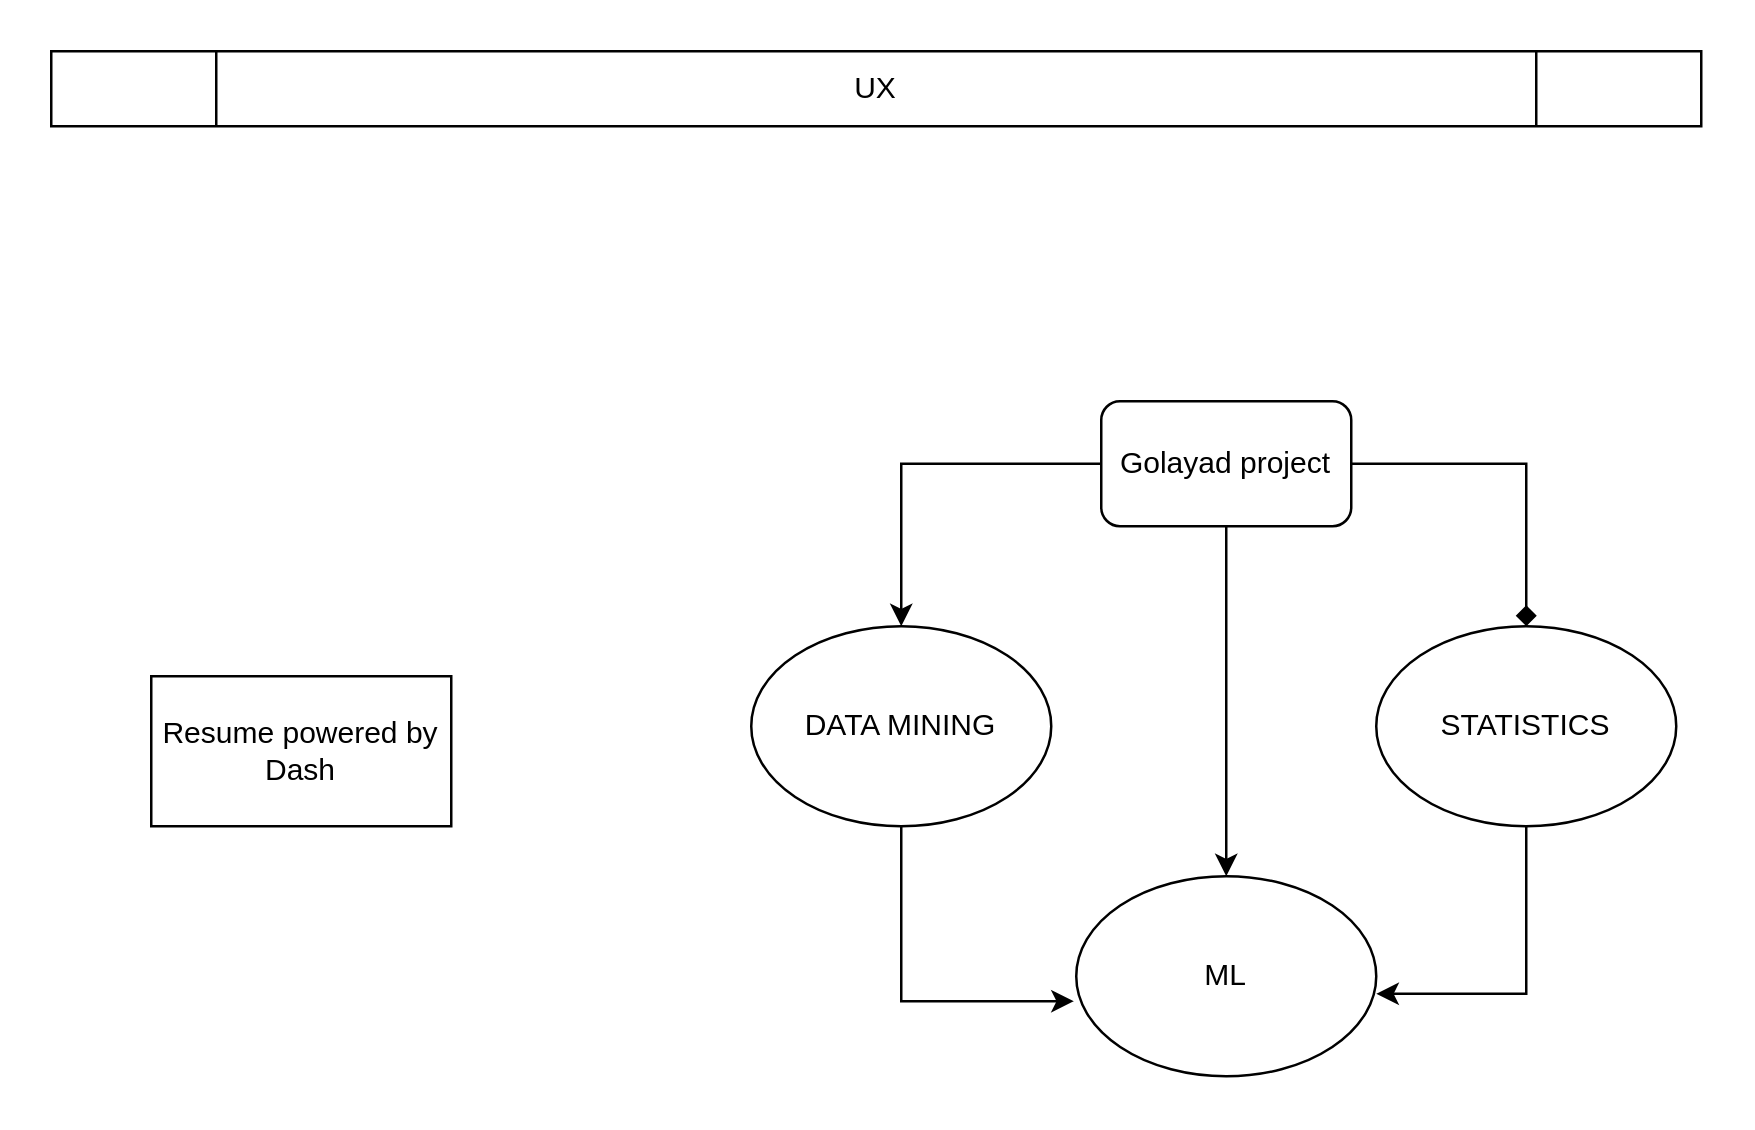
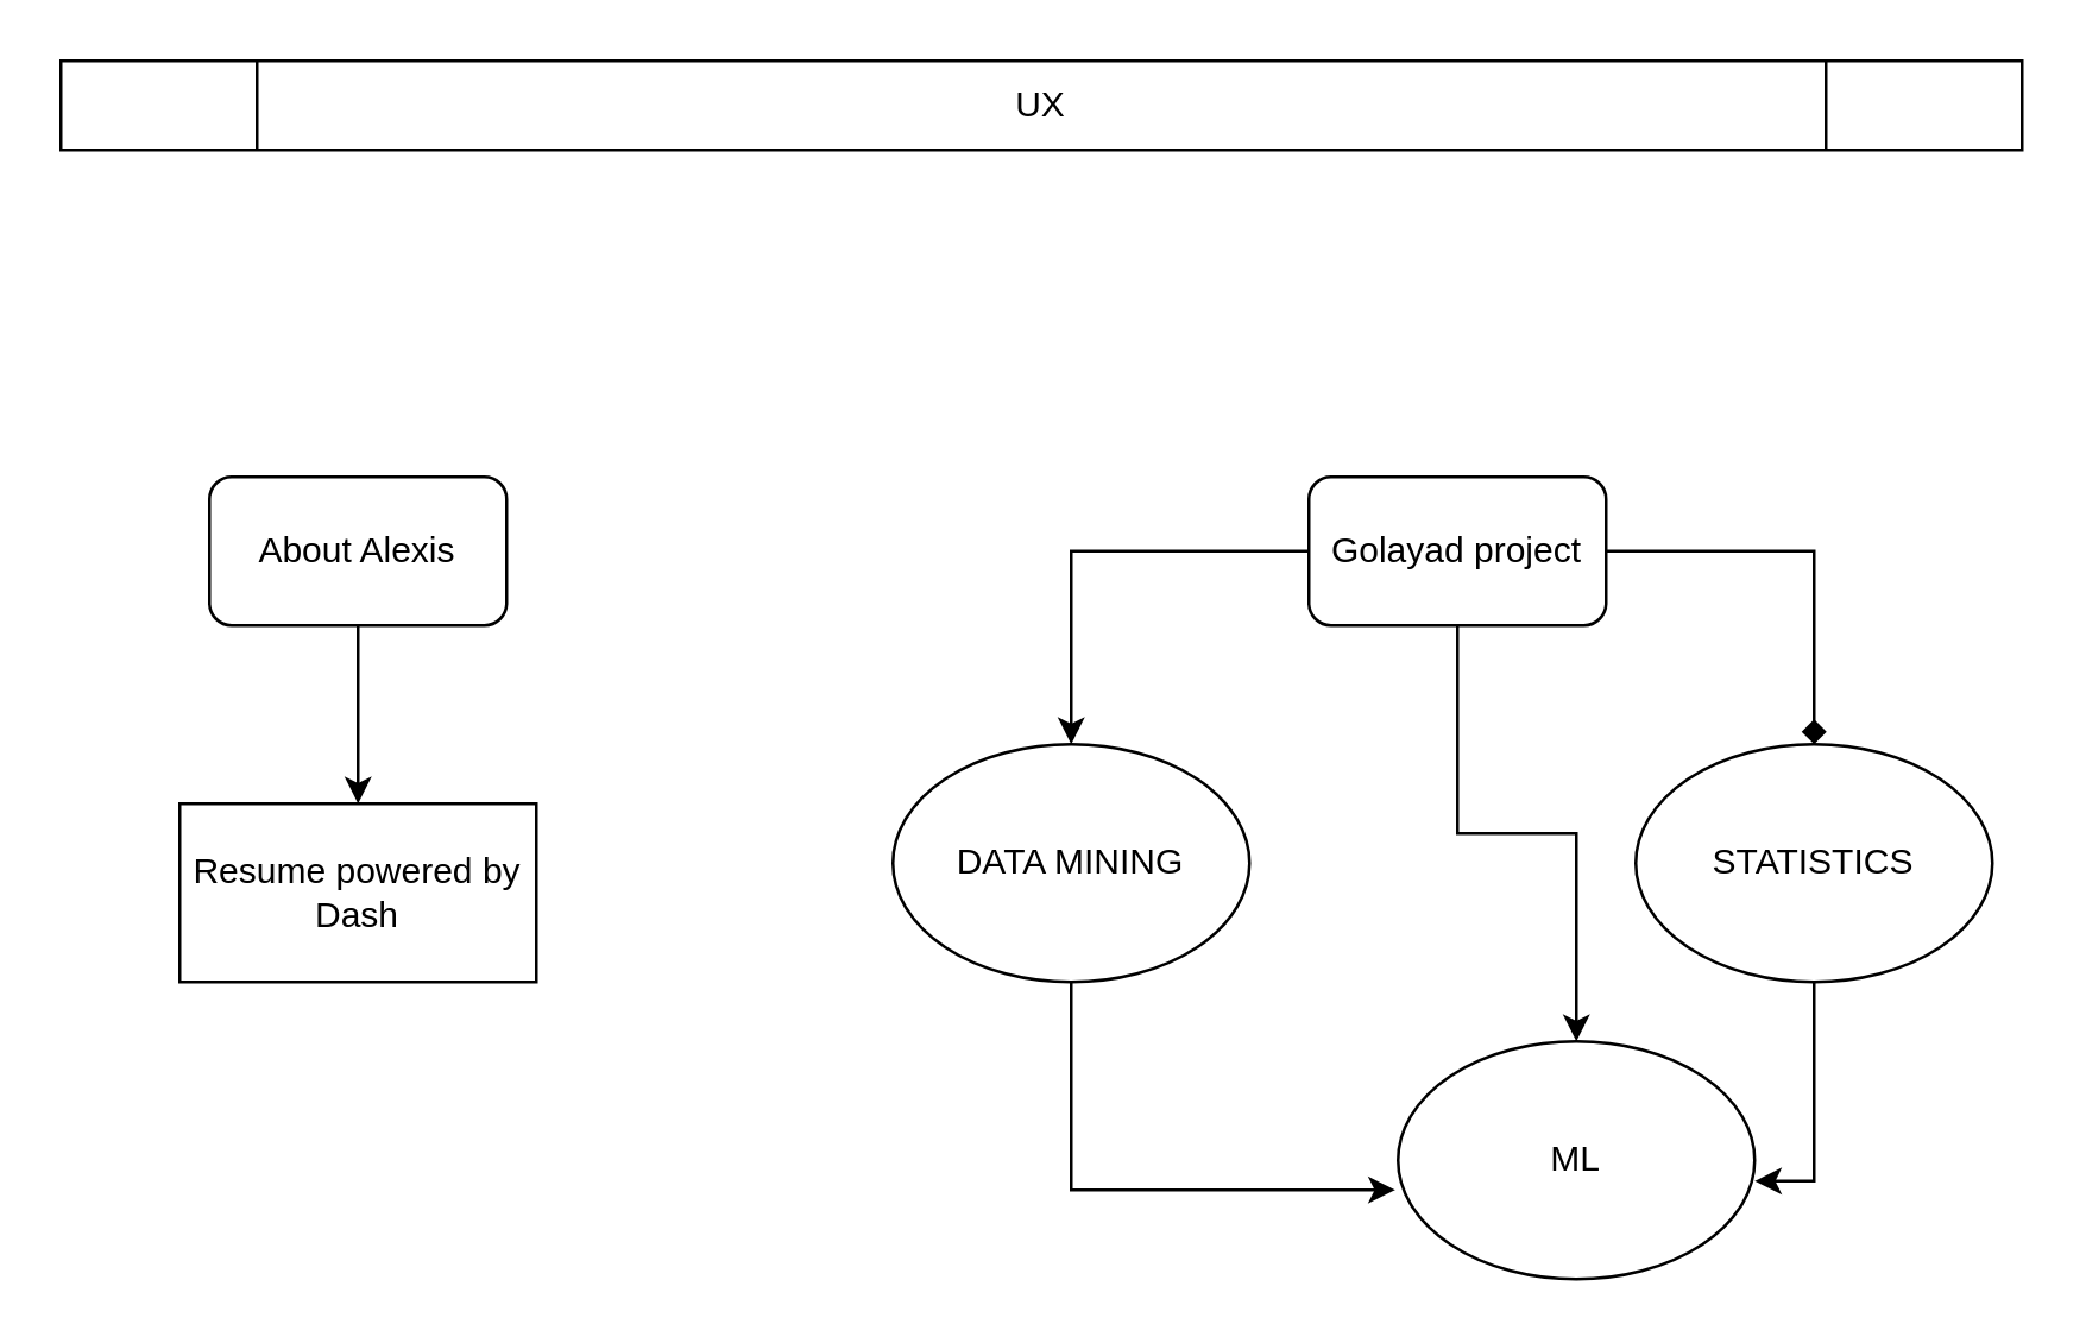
+ <mxCell id="4" value="About Alexis" style="rounded=1;whiteSpace=wrap;html=1;" vertex="1" parent="1"><mxGeometry x="70" y="160" width="100" height="50" as="geometry" /></mxCell>
+ <mxCell id="3" style="edgeStyle=orthogonalEdgeStyle;rounded=0;orthogonalLoop=1;jettySize=auto;html=1;exitX=0.5;exitY=1;exitDx=0;exitDy=0;" edge="1" parent="1" source="4" target="9"><mxGeometry relative="1" as="geometry" /></mxCell>
- <mxCell id="14" value="ML" style="ellipse;whiteSpace=wrap;html=1;" vertex="1" parent="1"><mxGeometry x="430" y="350" width="120" height="80" as="geometry" /></mxCell>
+ <mxCell id="14" value="ML" style="ellipse;whiteSpace=wrap;html=1;" vertex="1" parent="1"><mxGeometry x="470" y="350" width="120" height="80" as="geometry" /></mxCell>
